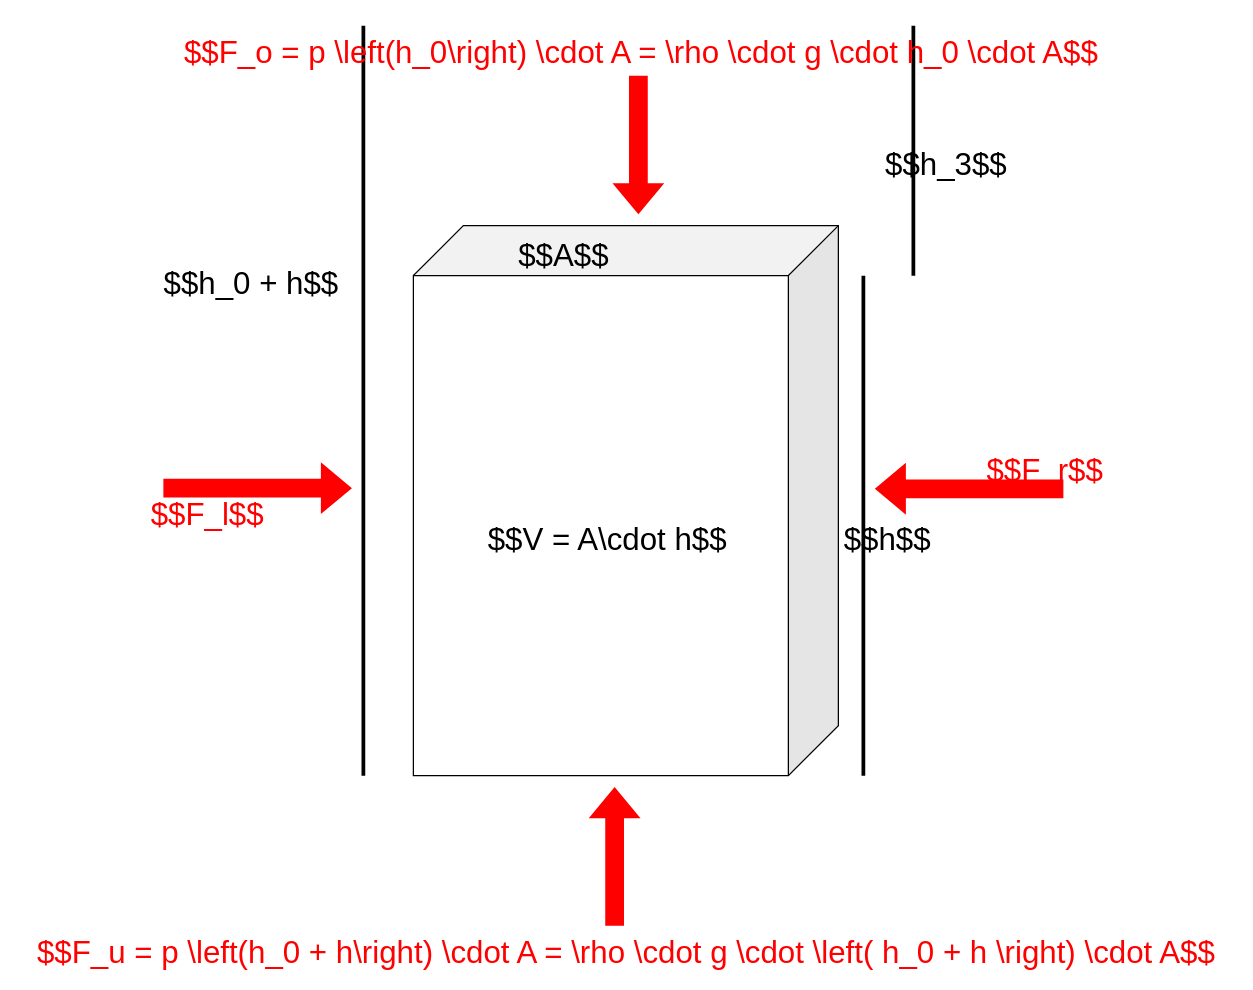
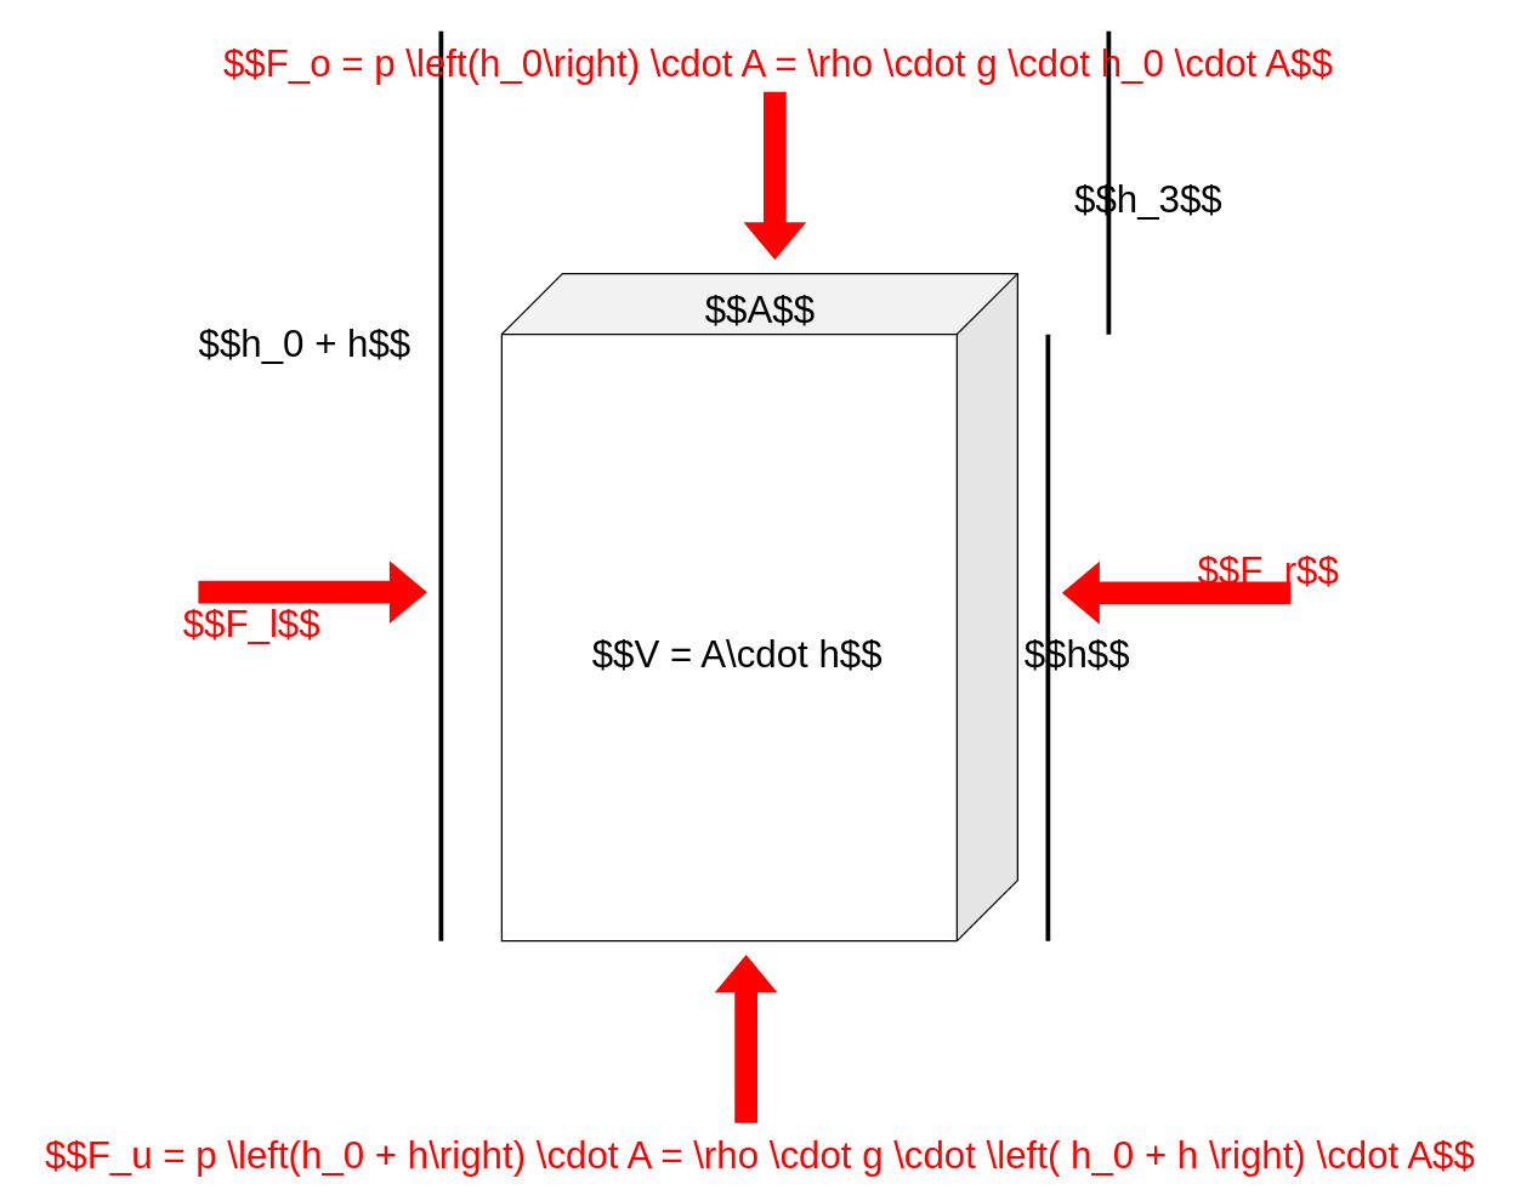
- <mxCell id="10" value="&lt;font style=&quot;font-size: 25px&quot;&gt;$$A$$&lt;/font&gt;" style="text;html=1;resizable=0;autosize=1;align=center;verticalAlign=middle;points=[];fillColor=none;strokeColor=none;rounded=0;" vertex="1" parent="1"><mxGeometry x="405" y="193" width="90" height="20" as="geometry" /></mxCell>
+ <mxCell id="10" value="&lt;font style=&quot;font-size: 25px&quot;&gt;$$A$$&lt;/font&gt;" style="text;html=1;resizable=0;autosize=1;align=center;verticalAlign=middle;points=[];fillColor=none;strokeColor=none;rounded=0;" vertex="1" parent="1"><mxGeometry x="455" y="193" width="90" height="20" as="geometry" /></mxCell>
